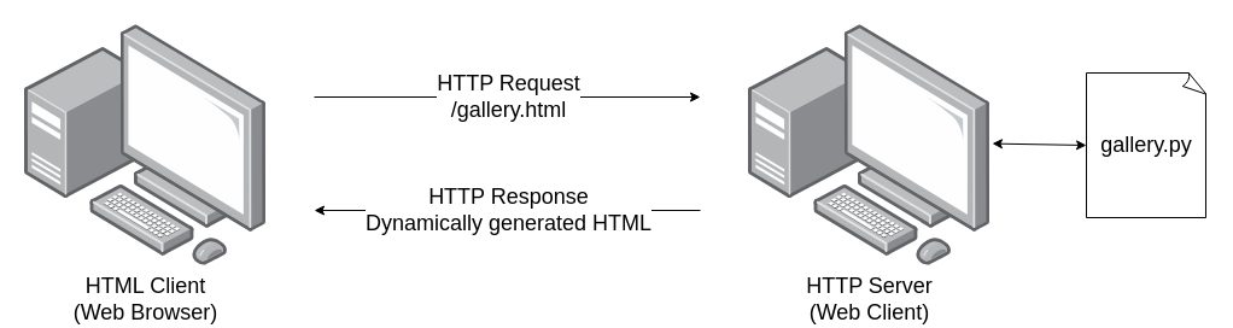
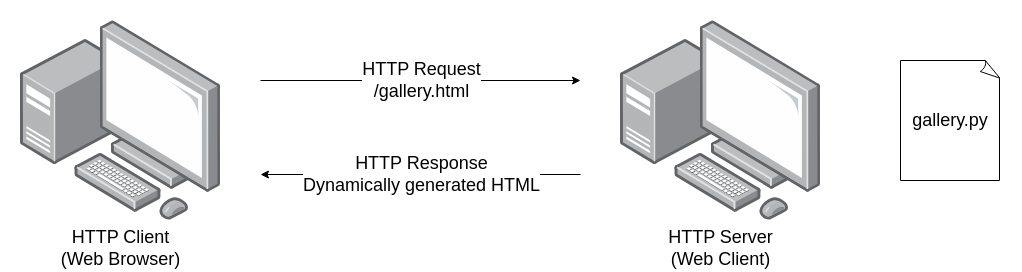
- <mxCell id="9" value="" style="endArrow=classic;html=1;rounded=0;fontSize=18;startArrow=classic;startFill=1;entryX=0;entryY=0.5;entryDx=0;entryDy=0;entryPerimeter=0;exitX=1.01;exitY=0.493;exitDx=0;exitDy=0;exitPerimeter=0;" parent="1" edge="1" target="8" source="3"><mxGeometry width="50" height="50" relative="1" as="geometry"><mxPoint x="840" y="120" as="sourcePoint" /><mxPoint x="890" y="70" as="targetPoint" /></mxGeometry></mxCell>
- <mxCell id="2" value="HTML Client&lt;br style=&quot;font-size: 18px;&quot;&gt;(Web Browser)" style="points=[];aspect=fixed;html=1;align=center;shadow=0;dashed=0;image;image=img/lib/allied_telesis/computer_and_terminals/Personal_Computer_with_Server.svg;fontSize=18;" parent="1" vertex="1"><mxGeometry x="20" y="20" width="200" height="200" as="geometry" /></mxCell>
+ <mxCell id="2" value="HTTP Client&lt;br style=&quot;font-size: 18px;&quot;&gt;(Web Browser)" style="points=[];aspect=fixed;html=1;align=center;shadow=0;dashed=0;image;image=img/lib/allied_telesis/computer_and_terminals/Personal_Computer_with_Server.svg;fontSize=18;" parent="1" vertex="1"><mxGeometry x="20" y="20" width="200" height="200" as="geometry" /></mxCell>
